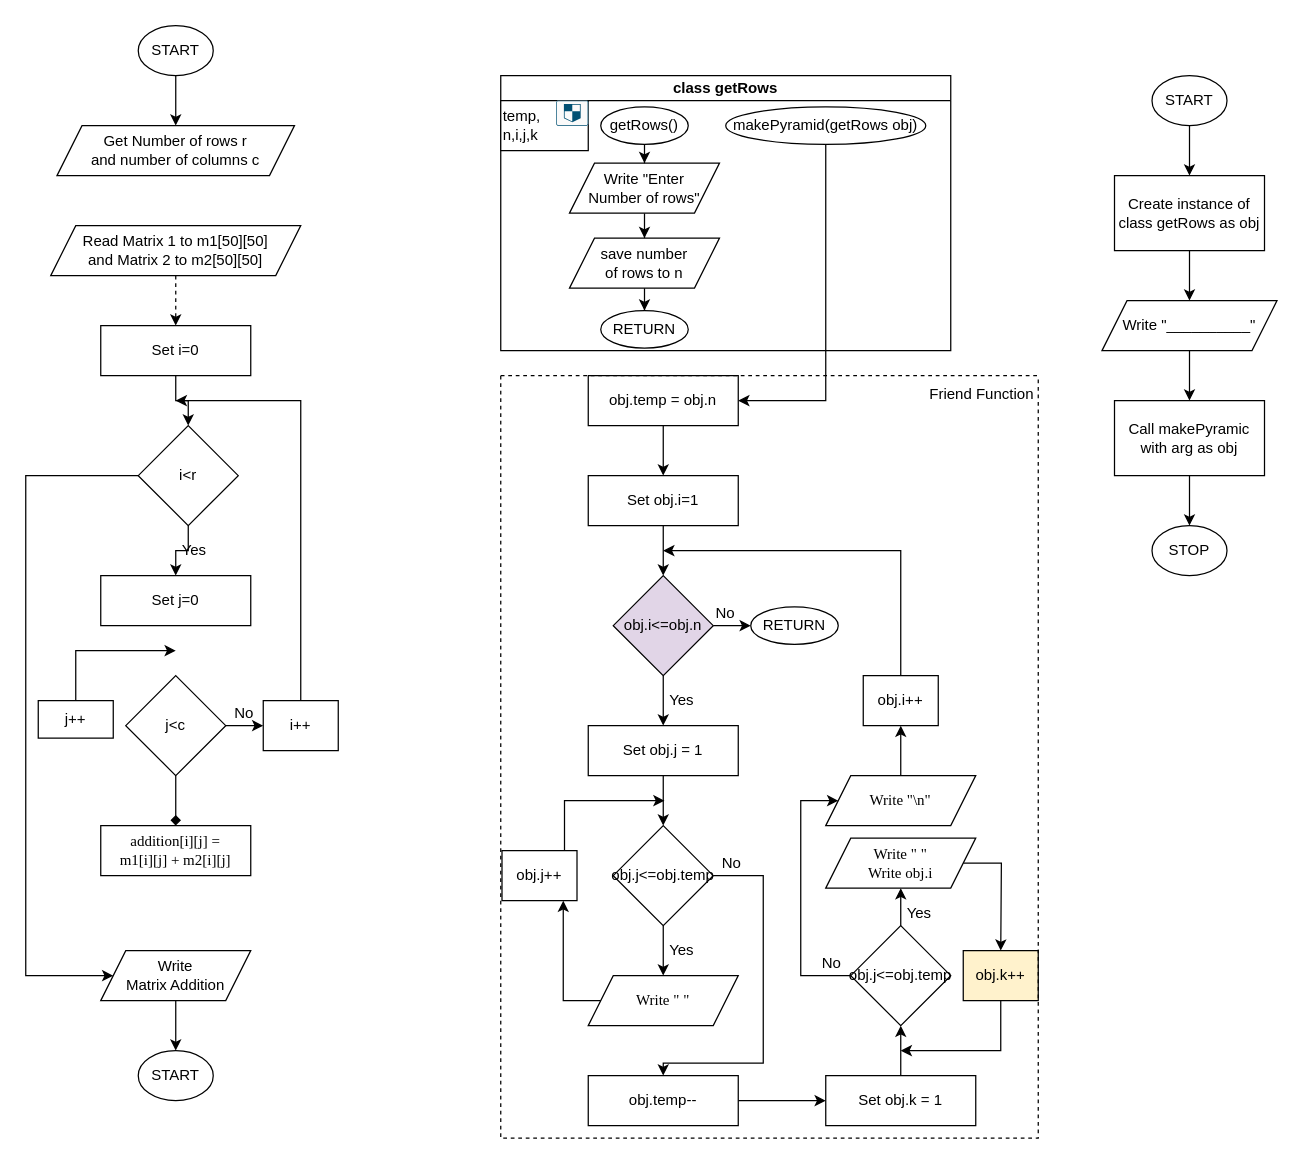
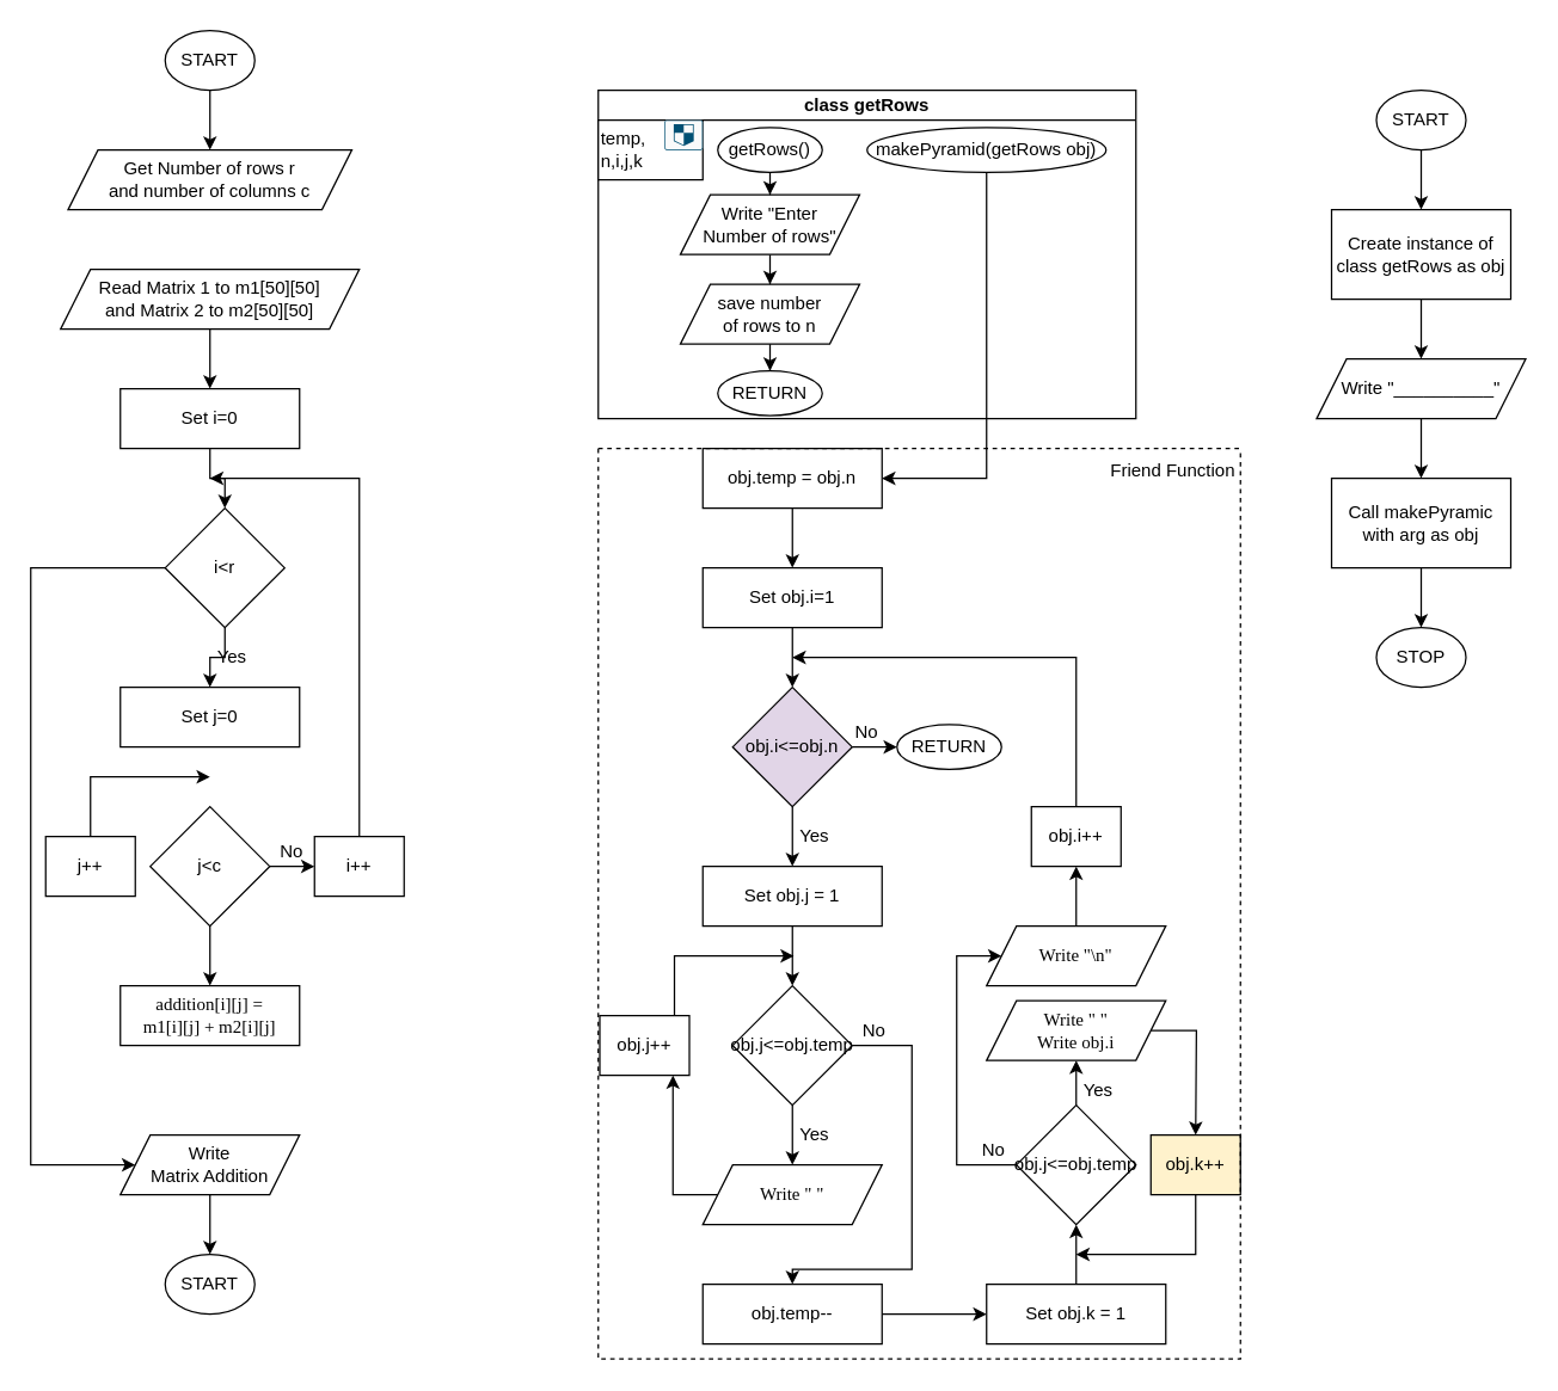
- <mxCell id="5" value="" style="edgeStyle=orthogonalEdgeStyle;rounded=0;orthogonalLoop=1;jettySize=auto;html=1;fontSize=12;dashed=1;" edge="1" parent="1" source="6" target="8"><mxGeometry relative="1" as="geometry" /></mxCell>
+ <mxCell id="5" value="" style="edgeStyle=orthogonalEdgeStyle;rounded=0;orthogonalLoop=1;jettySize=auto;html=1;fontSize=12;" edge="1" parent="1" source="6" target="8"><mxGeometry relative="1" as="geometry" /></mxCell>
- <mxCell id="53" value="&lt;font style=&quot;font-size: 12px;&quot;&gt;j++&lt;/font&gt;" style="whiteSpace=wrap;html=1;fontSize=12;" vertex="1" parent="1"><mxGeometry x="30" y="560" width="60" height="30" as="geometry" /></mxCell>
+ <mxCell id="53" value="&lt;font style=&quot;font-size: 12px;&quot;&gt;j++&lt;/font&gt;" style="whiteSpace=wrap;html=1;fontSize=12;" vertex="1" parent="1"><mxGeometry x="30" y="560" width="60" height="40" as="geometry" /></mxCell>
- <mxCell id="13" value="" style="edgeStyle=orthogonalEdgeStyle;rounded=0;orthogonalLoop=1;jettySize=auto;html=1;fontSize=12;endArrow=diamond;" edge="1" parent="1" source="14" target="20"><mxGeometry relative="1" as="geometry" /></mxCell>
+ <mxCell id="13" value="" style="edgeStyle=orthogonalEdgeStyle;rounded=0;orthogonalLoop=1;jettySize=auto;html=1;fontSize=12;" edge="1" parent="1" source="14" target="20"><mxGeometry relative="1" as="geometry" /></mxCell>
